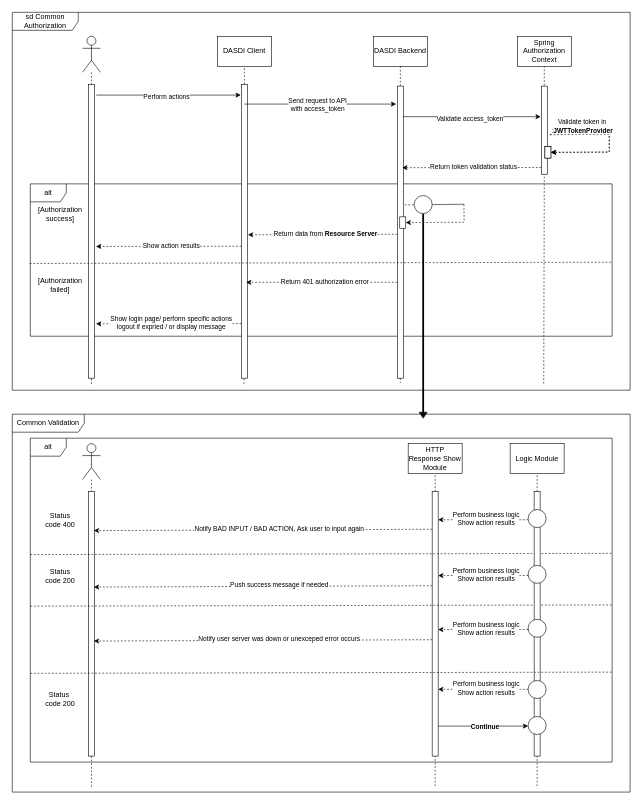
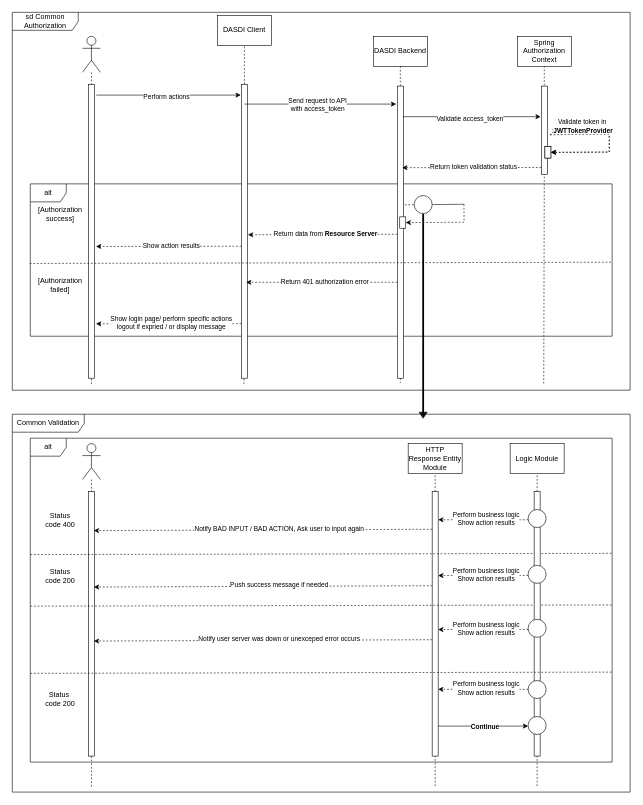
- <mxCell id="11" value="DASDI Client" style="rounded=0;whiteSpace=wrap;html=1;" parent="1" vertex="1"><mxGeometry x="361.94" y="60" width="90" height="50" as="geometry" /></mxCell>
+ <mxCell id="11" value="DASDI Client" style="rounded=0;whiteSpace=wrap;html=1;" parent="1" vertex="1"><mxGeometry x="361.94" y="25" width="90" height="50" as="geometry" /></mxCell>
- <mxCell id="51" value="HTTP Response Show&lt;br&gt;Module" style="rounded=0;whiteSpace=wrap;html=1;" parent="1" vertex="1"><mxGeometry x="680" y="739" width="90" height="50" as="geometry" /></mxCell>
+ <mxCell id="51" value="HTTP Response Entity&lt;br&gt;Module" style="rounded=0;whiteSpace=wrap;html=1;" parent="1" vertex="1"><mxGeometry x="680" y="739" width="90" height="50" as="geometry" /></mxCell>
